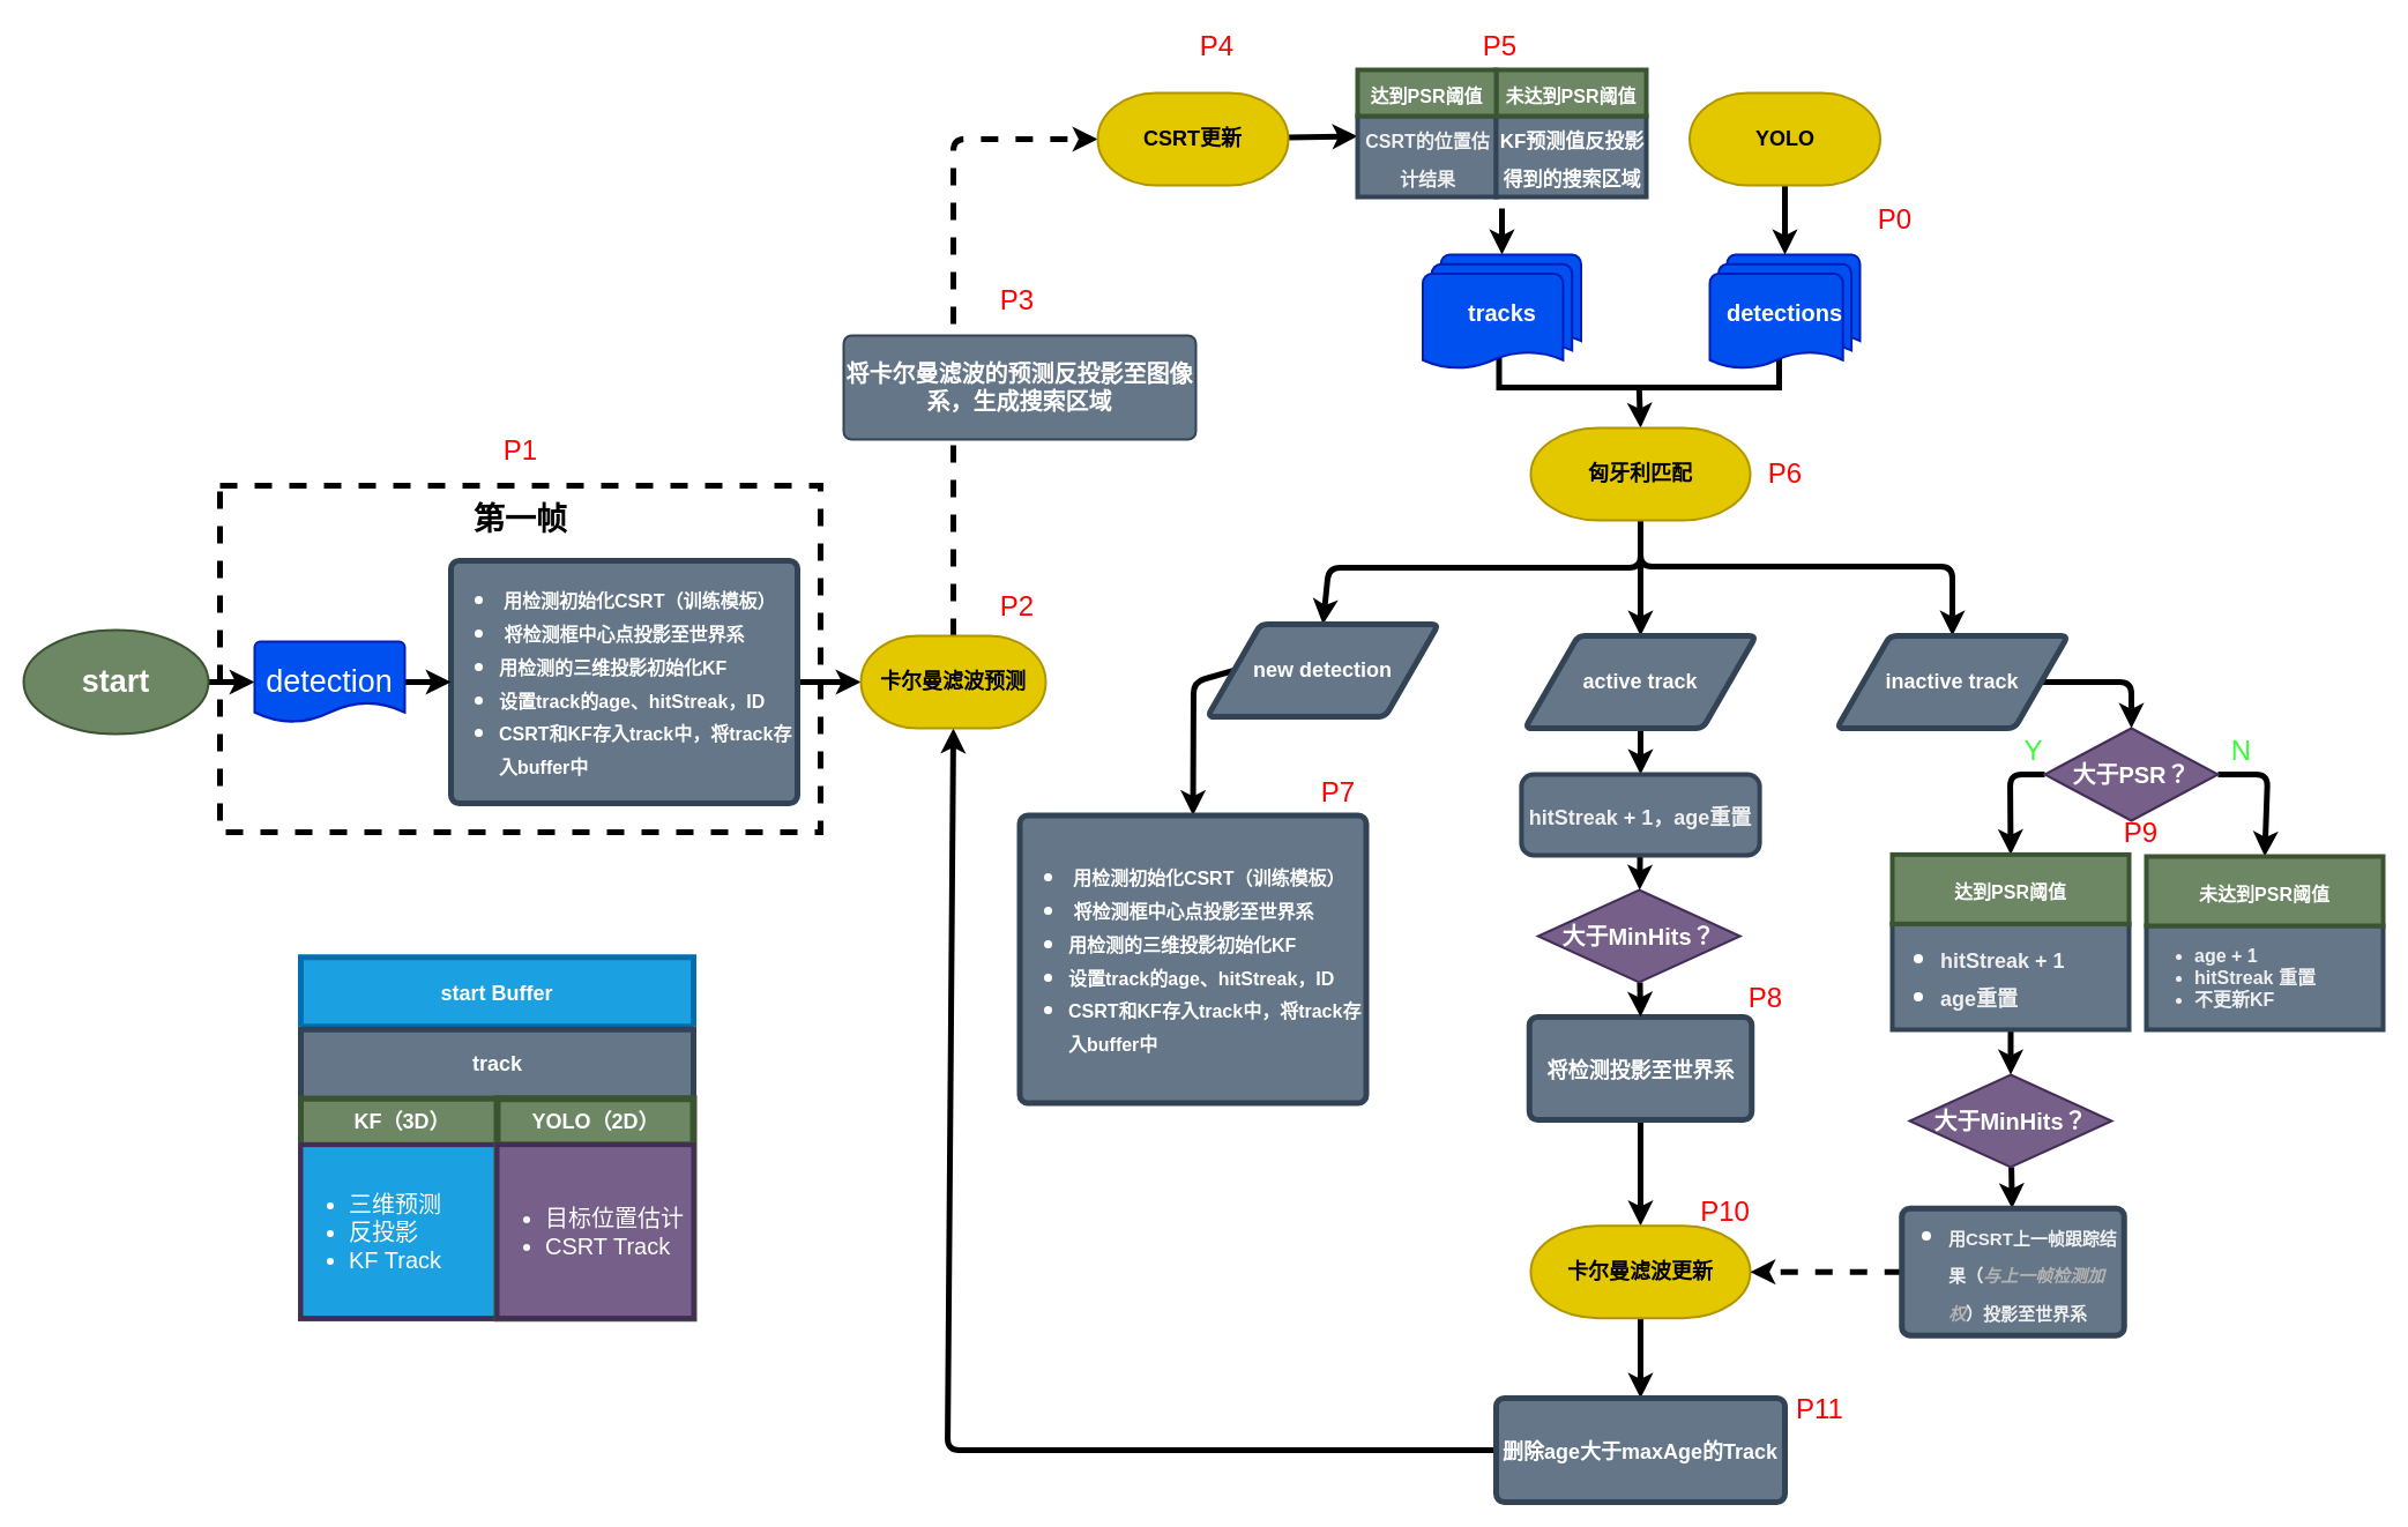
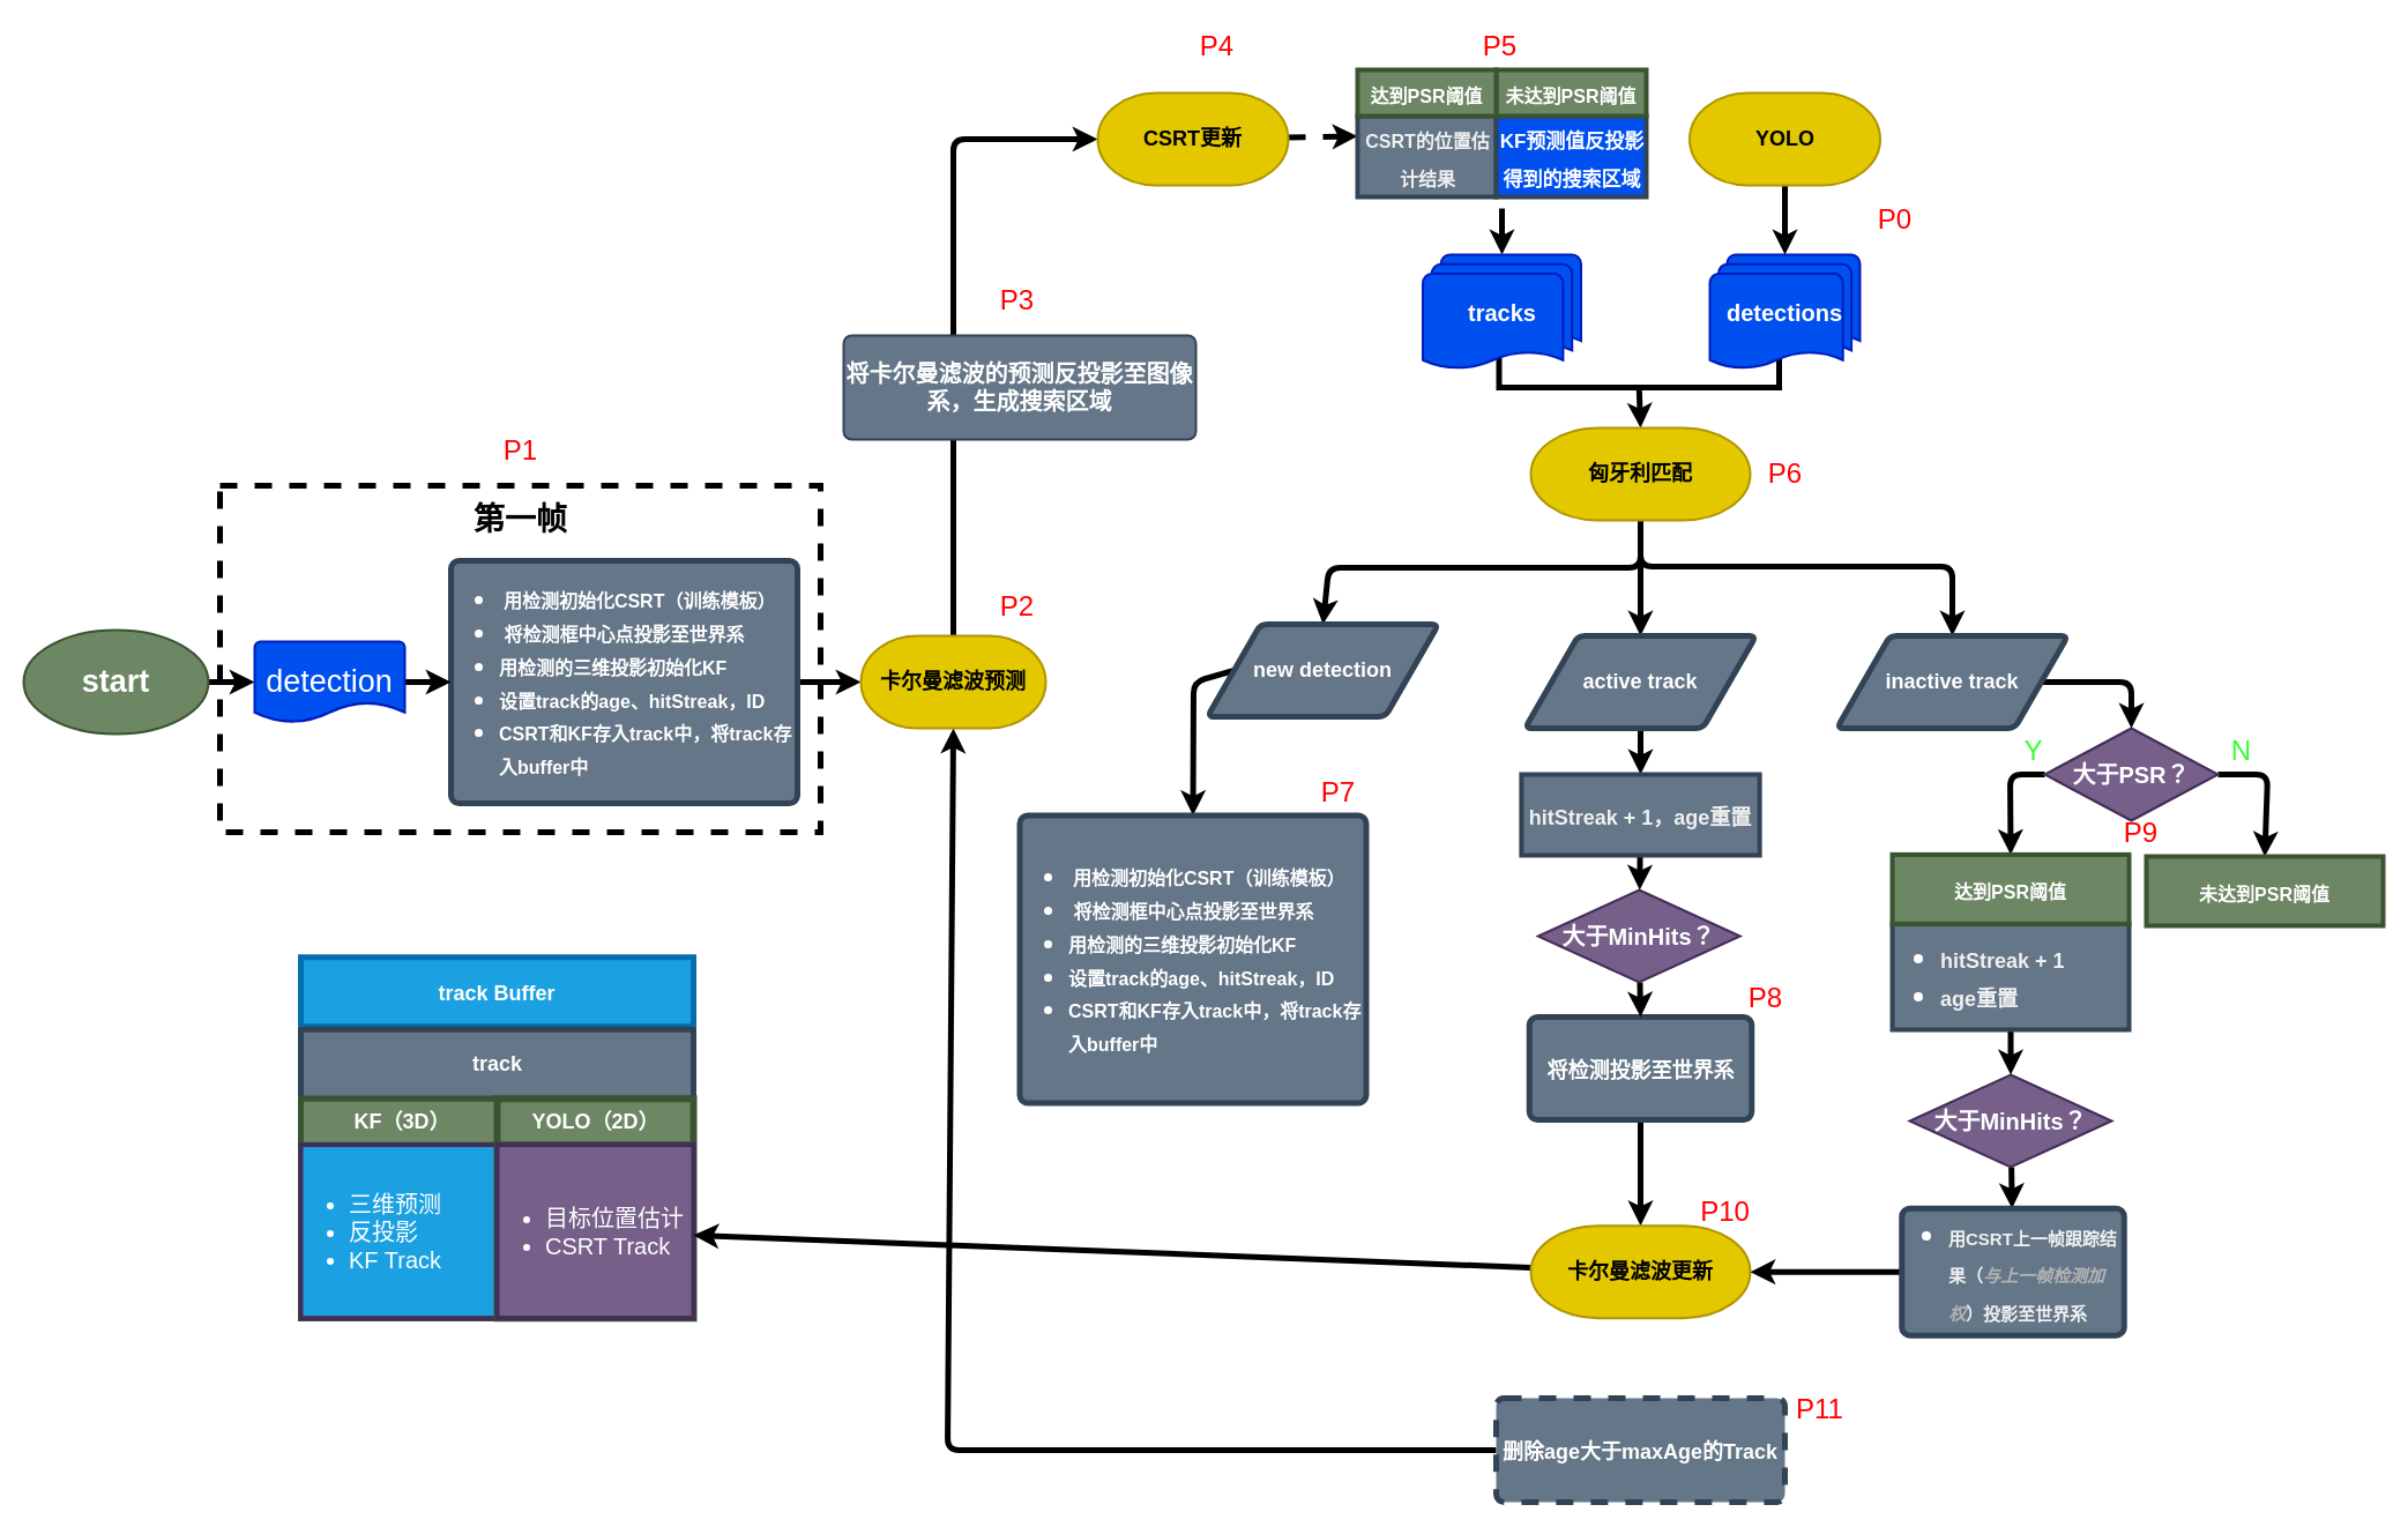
- <mxCell id="50" value="" style="edgeStyle=none;html=1;strokeWidth=5;fontSize=18;entryX=0;entryY=0.25;entryDx=0;entryDy=0;" parent="1" source="51" target="53" edge="1"><mxGeometry relative="1" as="geometry"><mxPoint x="1183.75" y="120" as="targetPoint" /></mxGeometry></mxCell>
+ <mxCell id="50" value="" style="edgeStyle=none;html=1;strokeWidth=5;fontSize=18;entryX=0;entryY=0.25;entryDx=0;entryDy=0;dashed=1;" parent="1" source="51" target="53" edge="1"><mxGeometry relative="1" as="geometry"><mxPoint x="1183.75" y="120" as="targetPoint" /></mxGeometry></mxCell>
- <mxCell id="35" style="edgeStyle=none;html=1;exitX=0.5;exitY=0;exitDx=0;exitDy=0;exitPerimeter=0;strokeWidth=5;fontSize=27;entryX=0;entryY=0.5;entryDx=0;entryDy=0;entryPerimeter=0;dashed=1;" parent="1" source="36" target="51" edge="1"><mxGeometry relative="1" as="geometry"><mxPoint x="825" y="180" as="targetPoint" /><Array as="points"><mxPoint x="825" y="120" /></Array></mxGeometry></mxCell>
+ <mxCell id="35" style="edgeStyle=none;html=1;exitX=0.5;exitY=0;exitDx=0;exitDy=0;exitPerimeter=0;strokeWidth=5;fontSize=27;entryX=0;entryY=0.5;entryDx=0;entryDy=0;entryPerimeter=0;" parent="1" source="36" target="51" edge="1"><mxGeometry relative="1" as="geometry"><mxPoint x="825" y="180" as="targetPoint" /><Array as="points"><mxPoint x="825" y="120" /></Array></mxGeometry></mxCell>
- <mxCell id="54" value="&lt;div style=&quot;text-align: center;&quot;&gt;&lt;b style=&quot;background-color: initial;&quot;&gt;&lt;font style=&quot;font-size: 17px;&quot;&gt;KF预测值反投影得到的搜索区域&lt;/font&gt;&lt;/b&gt;&lt;br&gt;&lt;/div&gt;" style="rounded=0;whiteSpace=wrap;html=1;fillStyle=auto;strokeColor=#314354;strokeWidth=4;fontSize=27;fillColor=#647687;fontColor=#ffffff;align=left;container=0;" parent="52" vertex="1"><mxGeometry x="120" y="40" width="130" height="70" as="geometry" /></mxCell>
+ <mxCell id="54" value="&lt;div style=&quot;text-align: center;&quot;&gt;&lt;b style=&quot;background-color: initial;&quot;&gt;&lt;font style=&quot;font-size: 17px;&quot;&gt;KF预测值反投影得到的搜索区域&lt;/font&gt;&lt;/b&gt;&lt;br&gt;&lt;/div&gt;" style="rounded=0;whiteSpace=wrap;html=1;fillStyle=auto;strokeColor=#314354;strokeWidth=4;fontSize=27;fillColor=#0050ef;fontColor=#ffffff;align=left;container=0;" parent="52" vertex="1"><mxGeometry x="120" y="40" width="130" height="70" as="geometry" /></mxCell>
- <mxCell id="78" value="&lt;div style=&quot;&quot;&gt;&lt;b style=&quot;background-color: initial;&quot;&gt;&lt;font style=&quot;&quot;&gt;&lt;font style=&quot;font-size: 18px;&quot; color=&quot;#f0f0f0&quot;&gt;hitStreak + 1，age重置&lt;/font&gt;&lt;/font&gt;&lt;/b&gt;&lt;br&gt;&lt;/div&gt;" style="whiteSpace=wrap;html=1;fillStyle=auto;strokeColor=#314354;strokeWidth=4;fontSize=27;fillColor=#647687;fontColor=#ffffff;align=center;container=0;rounded=1;" vertex="1" parent="1"><mxGeometry x="1316.88" y="670" width="206.25" height="70" as="geometry" /></mxCell>
+ <mxCell id="78" value="&lt;div style=&quot;&quot;&gt;&lt;b style=&quot;background-color: initial;&quot;&gt;&lt;font style=&quot;&quot;&gt;&lt;font style=&quot;font-size: 18px;&quot; color=&quot;#f0f0f0&quot;&gt;hitStreak + 1，age重置&lt;/font&gt;&lt;/font&gt;&lt;/b&gt;&lt;br&gt;&lt;/div&gt;" style="rounded=0;whiteSpace=wrap;html=1;fillStyle=auto;strokeColor=#314354;strokeWidth=4;fontSize=27;fillColor=#647687;fontColor=#ffffff;align=center;container=0;" vertex="1" parent="1"><mxGeometry x="1316.88" y="670" width="206.25" height="70" as="geometry" /></mxCell>
- <mxCell id="44" value="&lt;ul style=&quot;color: rgb(240, 240, 240); font-size: 16px;&quot;&gt;&lt;li&gt;&lt;b&gt;age + 1&lt;/b&gt;&lt;/li&gt;&lt;li&gt;&lt;b&gt;hitStreak 重置&lt;/b&gt;&lt;/li&gt;&lt;li&gt;&lt;b&gt;不更新KF&lt;/b&gt;&lt;/li&gt;&lt;/ul&gt;" style="rounded=0;whiteSpace=wrap;html=1;fillStyle=auto;strokeColor=#314354;strokeWidth=4;fontSize=27;fillColor=#647687;fontColor=#ffffff;align=left;container=0;" parent="1" vertex="1"><mxGeometry x="1858" y="801" width="205" height="90" as="geometry" /></mxCell>
- <mxCell id="13" value="start Buffer" style="swimlane;fontSize=18;startSize=60;fillColor=#1ba1e2;strokeColor=#006EAF;fontColor=#ffffff;strokeWidth=5;" parent="1" vertex="1"><mxGeometry x="260" y="828.13" width="340" height="312.5" as="geometry"><mxRectangle x="610" y="-800" width="140" height="50" as="alternateBounds" /></mxGeometry></mxCell>
+ <mxCell id="13" value="track Buffer" style="swimlane;fontSize=18;startSize=60;fillColor=#1ba1e2;strokeColor=#006EAF;fontColor=#ffffff;strokeWidth=5;" parent="1" vertex="1"><mxGeometry x="260" y="828.13" width="340" height="312.5" as="geometry"><mxRectangle x="610" y="-800" width="140" height="50" as="alternateBounds" /></mxGeometry></mxCell>
- <mxCell id="75" style="edgeStyle=none;html=1;entryX=1;entryY=0.5;entryDx=0;entryDy=0;entryPerimeter=0;strokeWidth=5;fontSize=24;fontColor=#B3B3B3;dashed=1;" edge="1" parent="1" source="76" target="48"><mxGeometry relative="1" as="geometry" /></mxCell>
+ <mxCell id="75" style="edgeStyle=none;html=1;entryX=1;entryY=0.5;entryDx=0;entryDy=0;entryPerimeter=0;strokeWidth=5;fontSize=24;fontColor=#B3B3B3;" edge="1" parent="1" source="76" target="48"><mxGeometry relative="1" as="geometry" /></mxCell>
- <mxCell id="47" value="" style="edgeStyle=none;html=1;strokeWidth=5;fontSize=15;" parent="1" source="48" target="49" edge="1"><mxGeometry relative="1" as="geometry" /></mxCell>
+ <mxCell id="47" value="" style="edgeStyle=none;html=1;strokeWidth=5;fontSize=15;" parent="1" source="48" target="18" edge="1"><mxGeometry relative="1" as="geometry" /></mxCell>
- <mxCell id="49" value="&lt;div style=&quot;&quot;&gt;&lt;b style=&quot;text-align: left; background-color: initial;&quot;&gt;&lt;font style=&quot;font-size: 18px;&quot;&gt;删除age大于maxAge的Track&lt;/font&gt;&lt;/b&gt;&lt;br&gt;&lt;/div&gt;" style="rounded=1;whiteSpace=wrap;html=1;absoluteArcSize=1;arcSize=14;strokeWidth=5;fontSize=24;fillColor=#647687;align=center;fillStyle=auto;fontColor=#ffffff;strokeColor=#314354;" parent="1" vertex="1"><mxGeometry x="1295" y="1210" width="250" height="90" as="geometry" /></mxCell>
+ <mxCell id="49" value="&lt;div style=&quot;&quot;&gt;&lt;b style=&quot;text-align: left; background-color: initial;&quot;&gt;&lt;font style=&quot;font-size: 18px;&quot;&gt;删除age大于maxAge的Track&lt;/font&gt;&lt;/b&gt;&lt;br&gt;&lt;/div&gt;" style="rounded=1;whiteSpace=wrap;html=1;absoluteArcSize=1;arcSize=14;strokeWidth=5;fontSize=24;fillColor=#647687;align=center;fillStyle=auto;fontColor=#ffffff;strokeColor=#314354;dashed=1;" parent="1" vertex="1"><mxGeometry x="1295" y="1210" width="250" height="90" as="geometry" /></mxCell>
